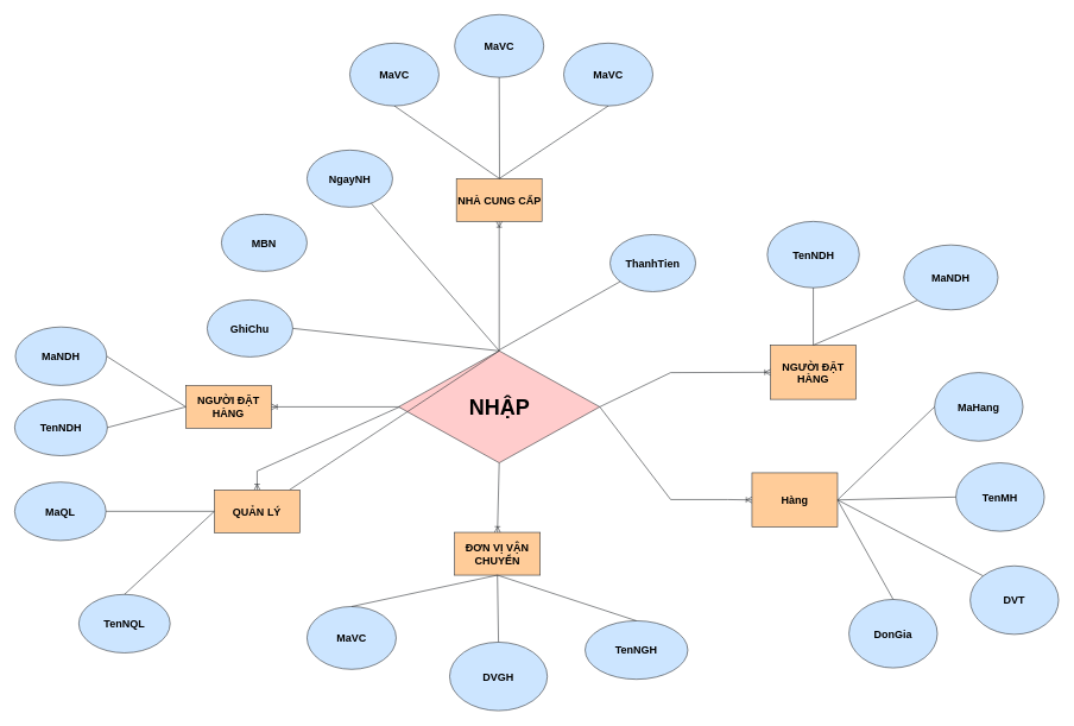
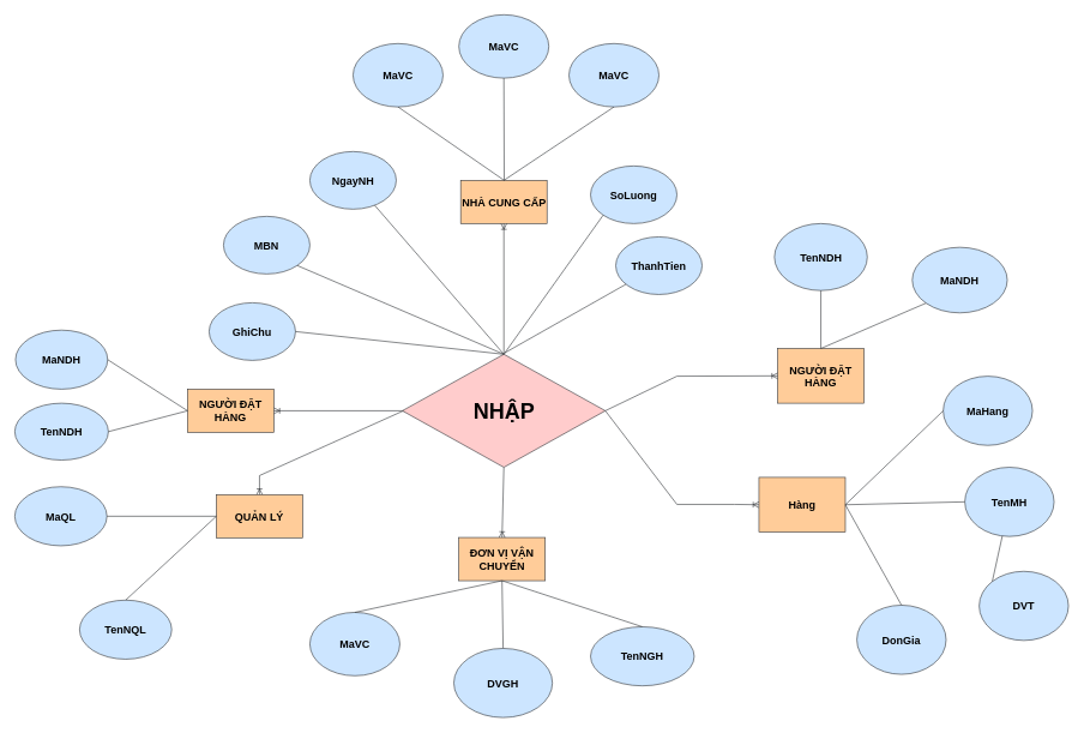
+ <mxCell id="22" value="&lt;font style=&quot;font-size: 15px;&quot;&gt;SoLuong&lt;/font&gt;" style="ellipse;whiteSpace=wrap;html=1;fillColor=#cce5ff;strokeColor=#36393d;fontSize=15;fontFamily=arial;fontStyle=1" parent="1" vertex="1"><mxGeometry x="820" y="230" width="120" height="80" as="geometry" /></mxCell>
+ <mxCell id="27" value="" style="endArrow=none;html=1;rounded=0;entryX=0;entryY=1;entryDx=0;entryDy=0;exitX=0.5;exitY=0;exitDx=0;exitDy=0;fillColor=#cce5ff;strokeColor=#36393d;fontSize=15;fontFamily=arial;fontStyle=1" parent="1" source="20" target="22" edge="1"><mxGeometry width="50" height="50" relative="1" as="geometry"><mxPoint x="791" y="546" as="sourcePoint" /><mxPoint x="841" y="496" as="targetPoint" /></mxGeometry></mxCell>
- <mxCell id="28" value="" style="endArrow=none;html=1;rounded=0;exitX=0.5;exitY=0;exitDx=0;exitDy=0;fillColor=#cce5ff;strokeColor=#36393d;fontSize=15;fontFamily=arial;fontStyle=1;" parent="1" source="20" target="34" edge="1"><mxGeometry width="50" height="50" relative="1" as="geometry"><mxPoint x="862" y="583" as="sourcePoint" /><mxPoint x="841" y="496" as="targetPoint" /></mxGeometry></mxCell>
+ <mxCell id="28" value="" style="endArrow=none;html=1;rounded=0;entryX=1;entryY=1;entryDx=0;entryDy=0;exitX=0.5;exitY=0;exitDx=0;exitDy=0;fillColor=#cce5ff;strokeColor=#36393d;fontSize=15;fontFamily=arial;fontStyle=1" parent="1" source="20" target="24" edge="1"><mxGeometry width="50" height="50" relative="1" as="geometry"><mxPoint x="862" y="583" as="sourcePoint" /><mxPoint x="841" y="496" as="targetPoint" /></mxGeometry></mxCell>
- <mxCell id="55" value="" style="endArrow=none;html=1;rounded=0;entryX=1;entryY=0.5;entryDx=0;entryDy=0;exitX=0;exitY=0;exitDx=0;exitDy=0;fillColor=#cce5ff;strokeColor=#36393d;fontSize=15;fontFamily=arial;fontStyle=1" parent="1" source="43" target="51" edge="1"><mxGeometry width="50" height="50" relative="1" as="geometry"><mxPoint x="1150" y="820" as="sourcePoint" /><mxPoint x="1200" y="770" as="targetPoint" /></mxGeometry></mxCell>
+ <mxCell id="55" value="" style="endArrow=none;html=1;rounded=0;exitX=0;exitY=0;exitDx=0;exitDy=0;fillColor=#cce5ff;strokeColor=#36393d;fontSize=15;fontFamily=arial;fontStyle=1;" parent="1" source="43" target="42" edge="1"><mxGeometry width="50" height="50" relative="1" as="geometry"><mxPoint x="1150" y="820" as="sourcePoint" /><mxPoint x="1200" y="770" as="targetPoint" /></mxGeometry></mxCell>
